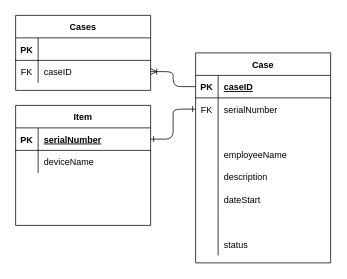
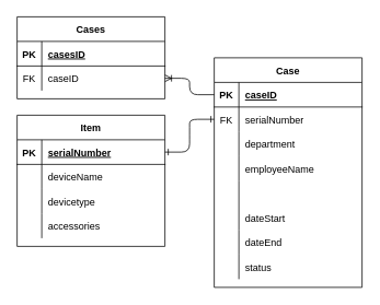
+ <mxCell id="43" value="casesID" style="shape=partialRectangle;connectable=0;fillColor=none;top=0;left=0;bottom=0;right=0;align=left;spacingLeft=6;fontStyle=5;overflow=hidden;" parent="41" vertex="1"><mxGeometry x="30" width="150" height="30" as="geometry" /></mxCell>
+ <mxCell id="24" value="department" style="shape=partialRectangle;connectable=0;fillColor=none;top=0;left=0;bottom=0;right=0;align=left;spacingLeft=6;overflow=hidden;" parent="22" vertex="1"><mxGeometry x="30" width="150" height="30" as="geometry" /></mxCell>
- <mxCell id="30" value="description" style="shape=partialRectangle;connectable=0;fillColor=none;top=0;left=0;bottom=0;right=0;align=left;spacingLeft=6;overflow=hidden;" parent="28" vertex="1"><mxGeometry x="30" width="150" height="30" as="geometry" /></mxCell>
+ <mxCell id="11" value="devicetype" style="shape=partialRectangle;connectable=0;fillColor=none;top=0;left=0;bottom=0;right=0;align=left;spacingLeft=6;overflow=hidden;" parent="9" vertex="1"><mxGeometry x="30" width="150" height="30" as="geometry" /></mxCell>
+ <mxCell id="14" value="accessories" style="shape=partialRectangle;connectable=0;fillColor=none;top=0;left=0;bottom=0;right=0;align=left;spacingLeft=6;overflow=hidden;" parent="12" vertex="1"><mxGeometry x="30" width="150" height="30" as="geometry" /></mxCell>
+ <mxCell id="36" value="dateEnd" style="shape=partialRectangle;connectable=0;fillColor=none;top=0;left=0;bottom=0;right=0;align=left;spacingLeft=6;overflow=hidden;" parent="34" vertex="1"><mxGeometry x="30" width="150" height="30" as="geometry" /></mxCell>
